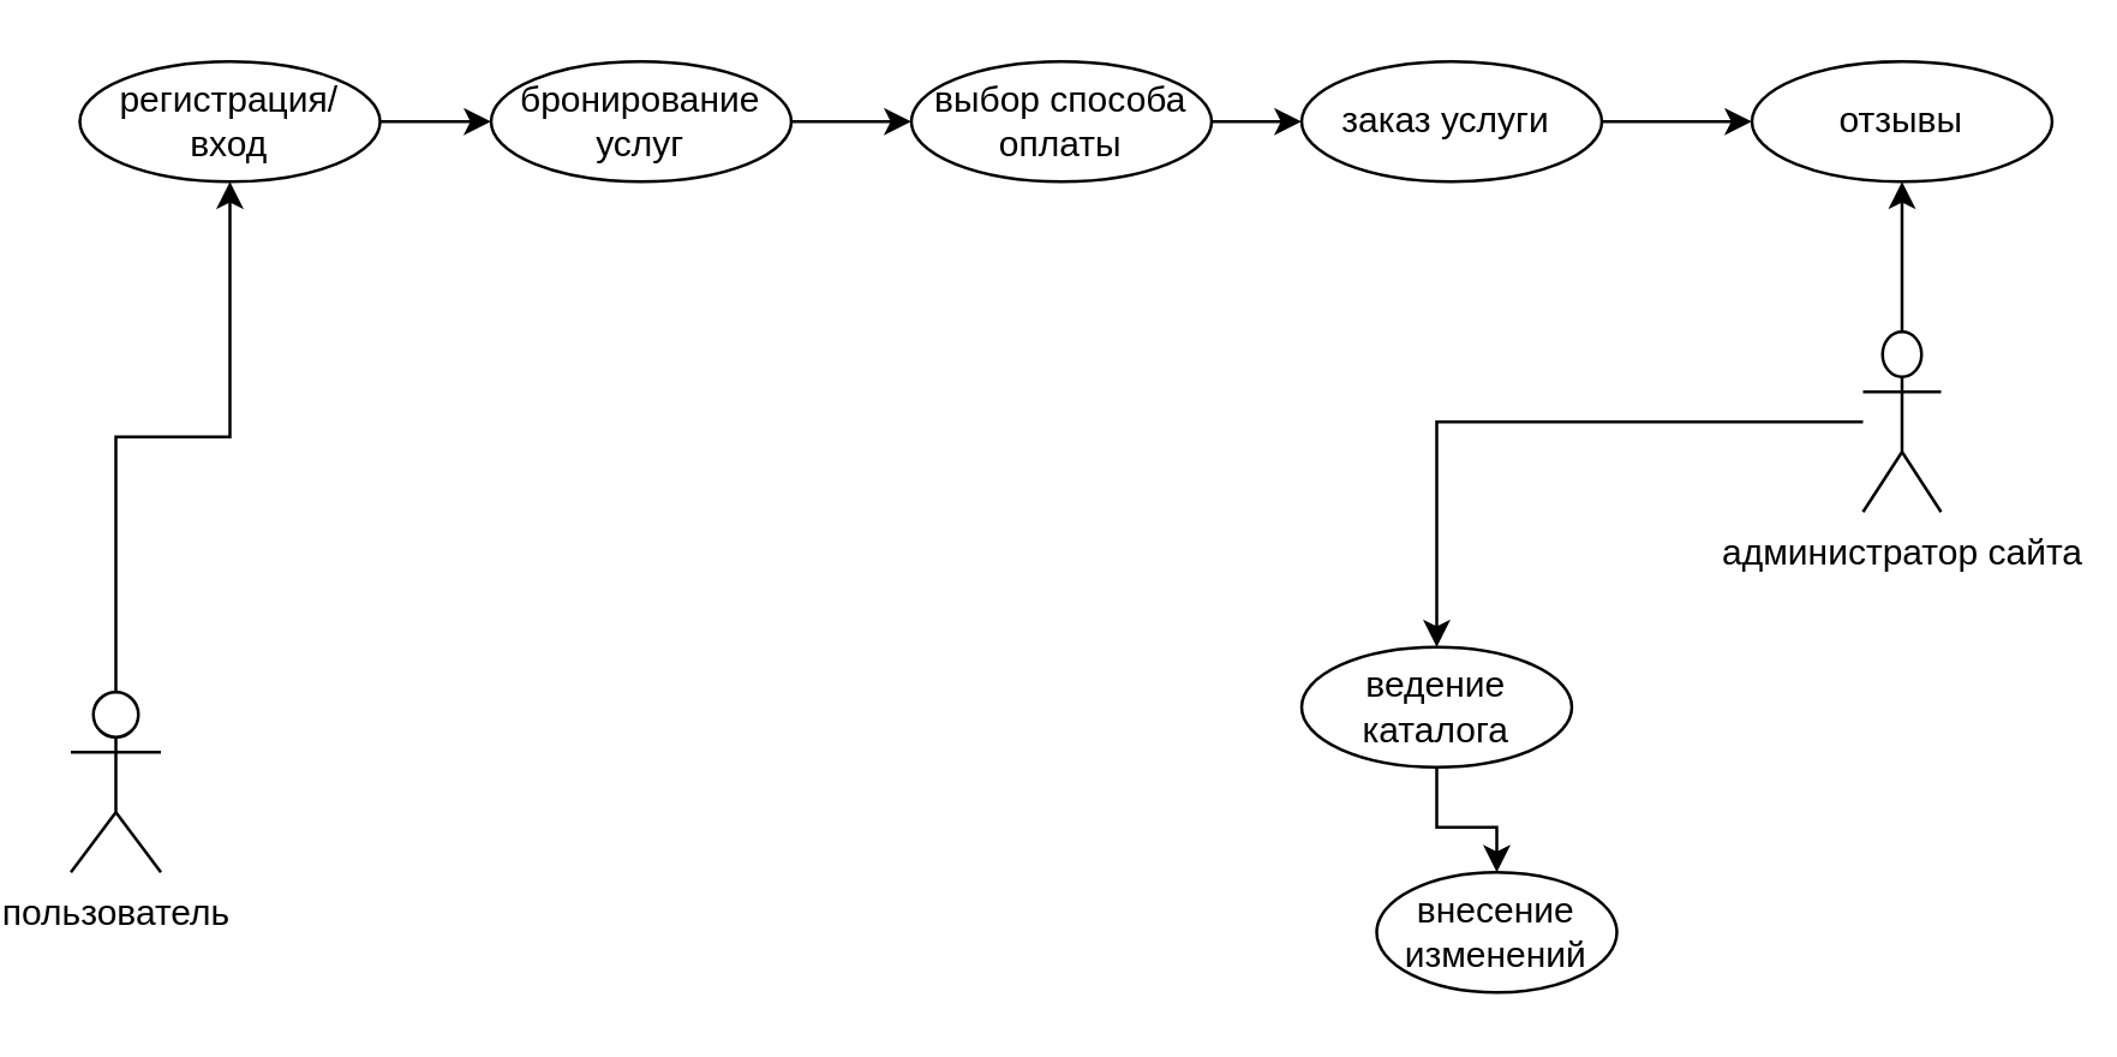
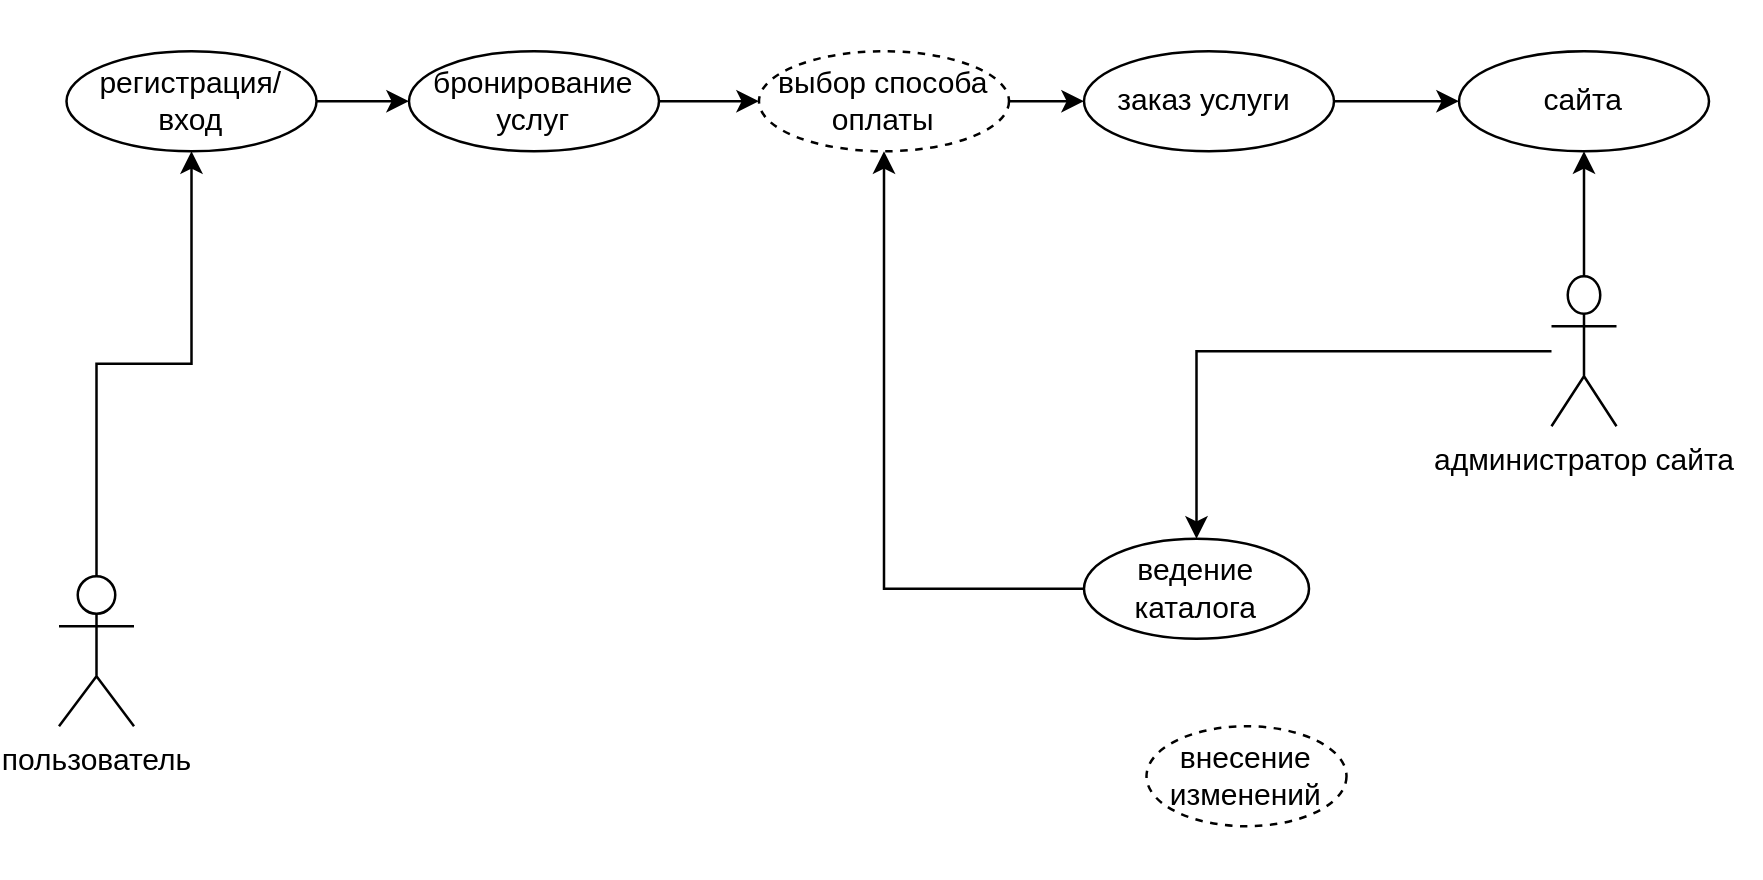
- <mxCell id="9" value="выбор способа оплаты" style="ellipse;whiteSpace=wrap;html=1;" vertex="1" parent="1"><mxGeometry x="300" y="20" width="100" height="40" as="geometry" /></mxCell>
+ <mxCell id="9" value="выбор способа оплаты" style="ellipse;whiteSpace=wrap;html=1;dashed=1;" vertex="1" parent="1"><mxGeometry x="300" y="20" width="100" height="40" as="geometry" /></mxCell>
- <mxCell id="12" value="отзывы" style="ellipse;whiteSpace=wrap;html=1;" vertex="1" parent="1"><mxGeometry x="580" y="20" width="100" height="40" as="geometry" /></mxCell>
+ <mxCell id="12" value="сайта" style="ellipse;whiteSpace=wrap;html=1;" vertex="1" parent="1"><mxGeometry x="580" y="20" width="100" height="40" as="geometry" /></mxCell>
- <mxCell id="16" value="" style="edgeStyle=orthogonalEdgeStyle;rounded=0;orthogonalLoop=1;jettySize=auto;html=1;" edge="1" parent="1" source="17" target="18"><mxGeometry relative="1" as="geometry" /></mxCell>
+ <mxCell id="16" value="" style="edgeStyle=orthogonalEdgeStyle;rounded=0;orthogonalLoop=1;jettySize=auto;html=1;" edge="1" parent="1" source="17" target="9"><mxGeometry relative="1" as="geometry" /></mxCell>
- <mxCell id="18" value="внесение изменений" style="ellipse;whiteSpace=wrap;html=1;" vertex="1" parent="1"><mxGeometry x="455" y="290" width="80" height="40" as="geometry" /></mxCell>
+ <mxCell id="18" value="внесение изменений" style="ellipse;whiteSpace=wrap;html=1;dashed=1;" vertex="1" parent="1"><mxGeometry x="455" y="290" width="80" height="40" as="geometry" /></mxCell>
